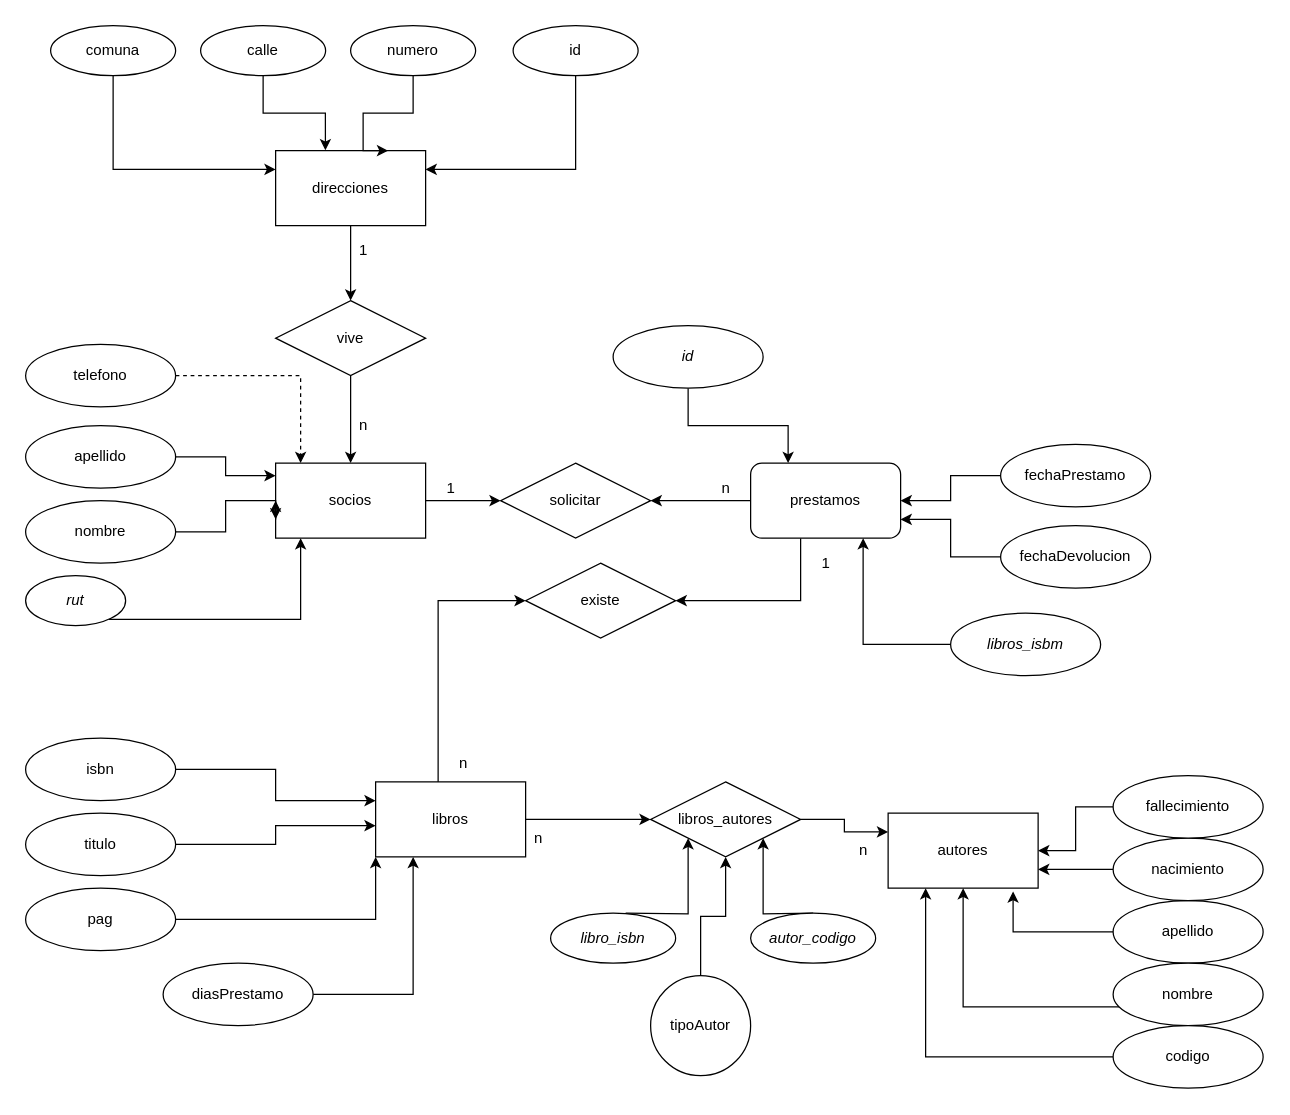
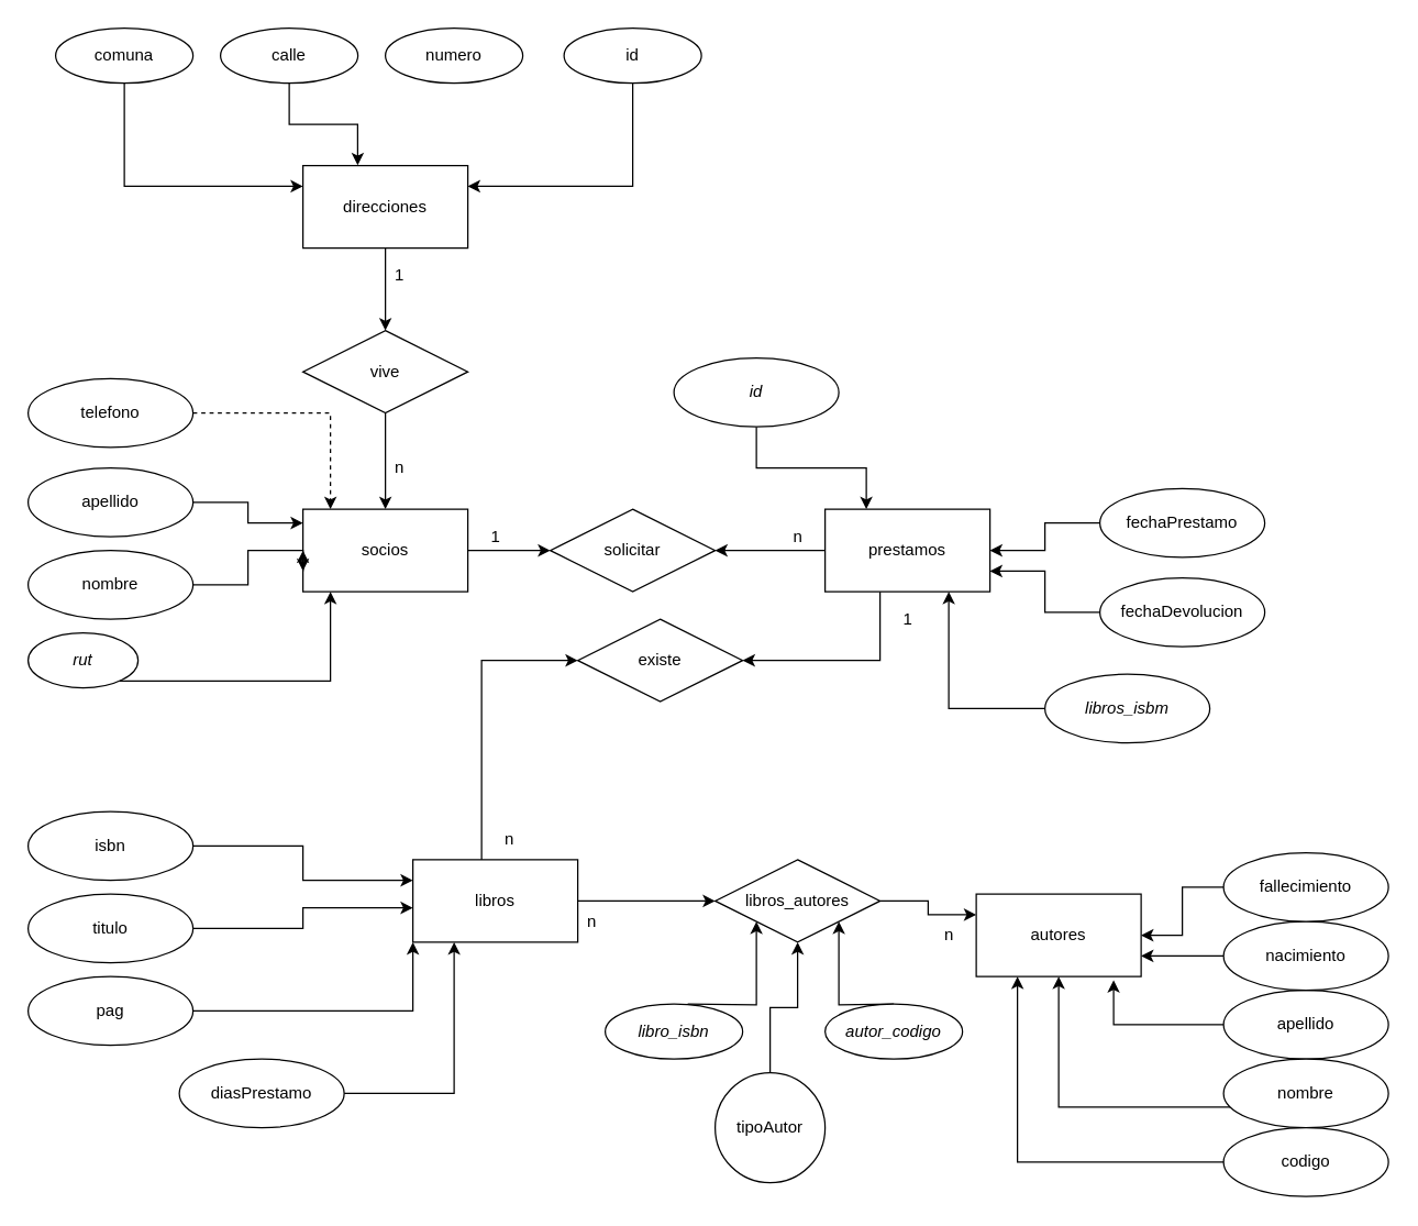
- <mxCell id="65" style="edgeStyle=orthogonalEdgeStyle;rounded=0;orthogonalLoop=1;jettySize=auto;html=1;entryX=0.75;entryY=0;entryDx=0;entryDy=0;" parent="1" source="66" target="52" edge="1"><mxGeometry relative="1" as="geometry"><Array as="points"><mxPoint x="330" y="90" /><mxPoint x="290" y="90" /><mxPoint x="290" y="120" /></Array></mxGeometry></mxCell>
- <mxCell id="7" value="prestamos&lt;br&gt;" style="whiteSpace=wrap;html=1;rounded=1;" parent="1" vertex="1"><mxGeometry x="600" y="370" width="120" height="60" as="geometry" /></mxCell>
+ <mxCell id="7" value="prestamos&lt;br&gt;" style="rounded=0;whiteSpace=wrap;html=1;" parent="1" vertex="1"><mxGeometry x="600" y="370" width="120" height="60" as="geometry" /></mxCell>
